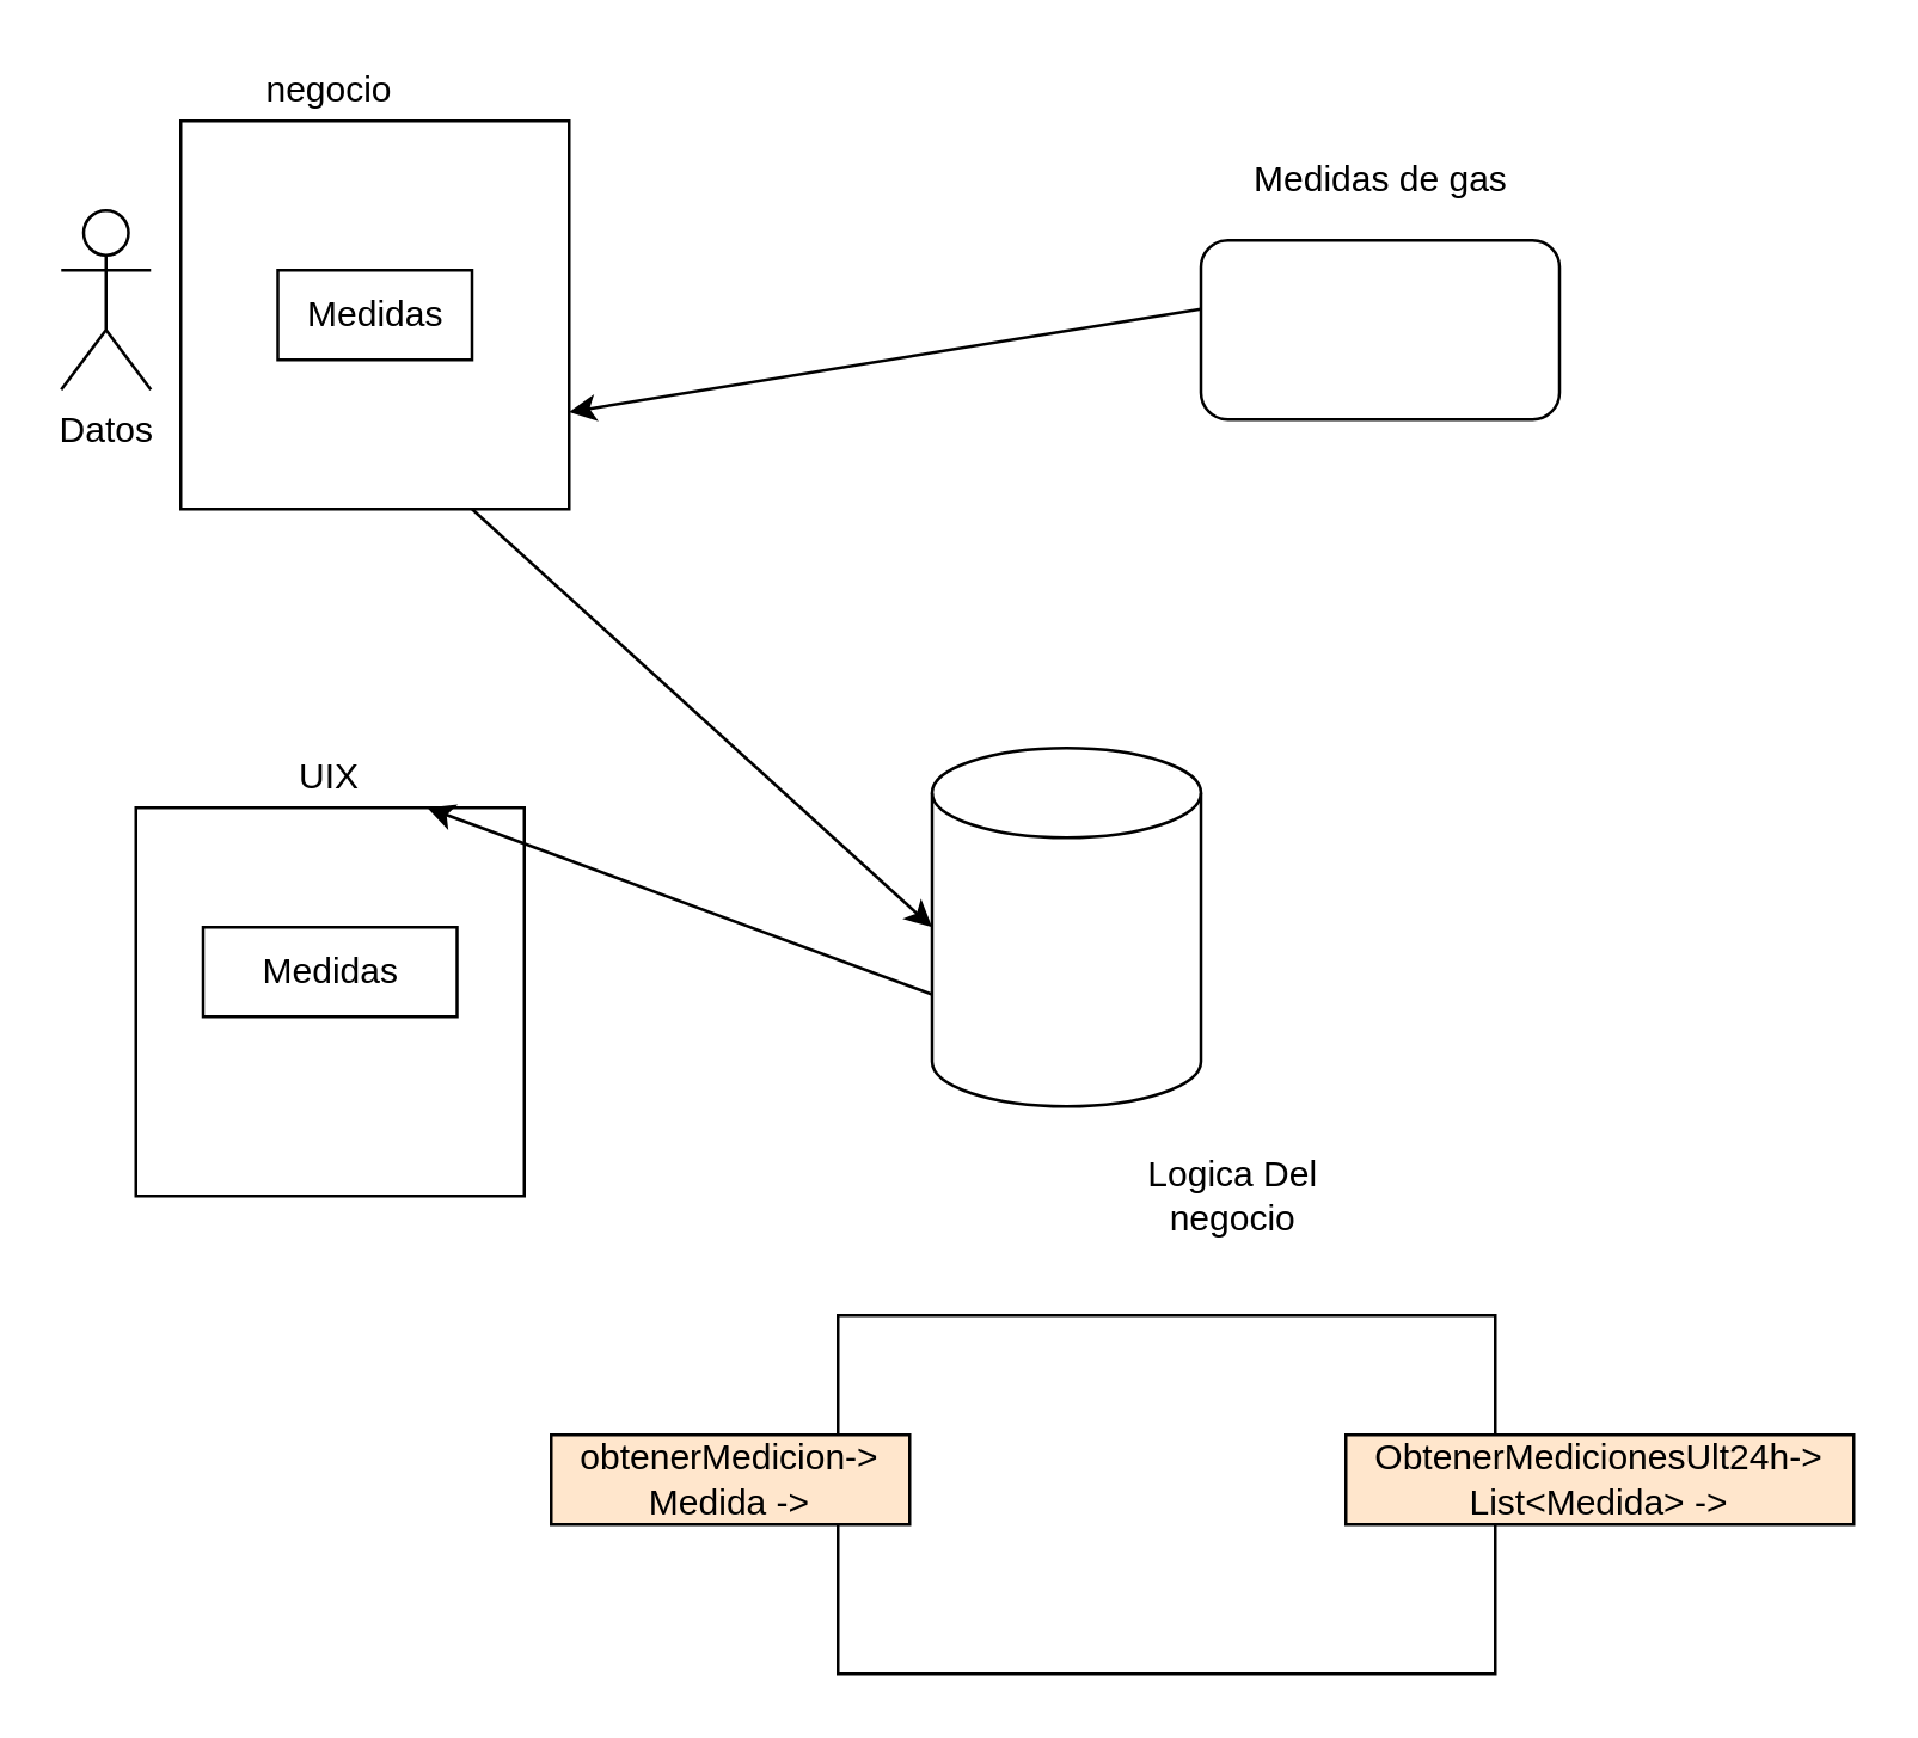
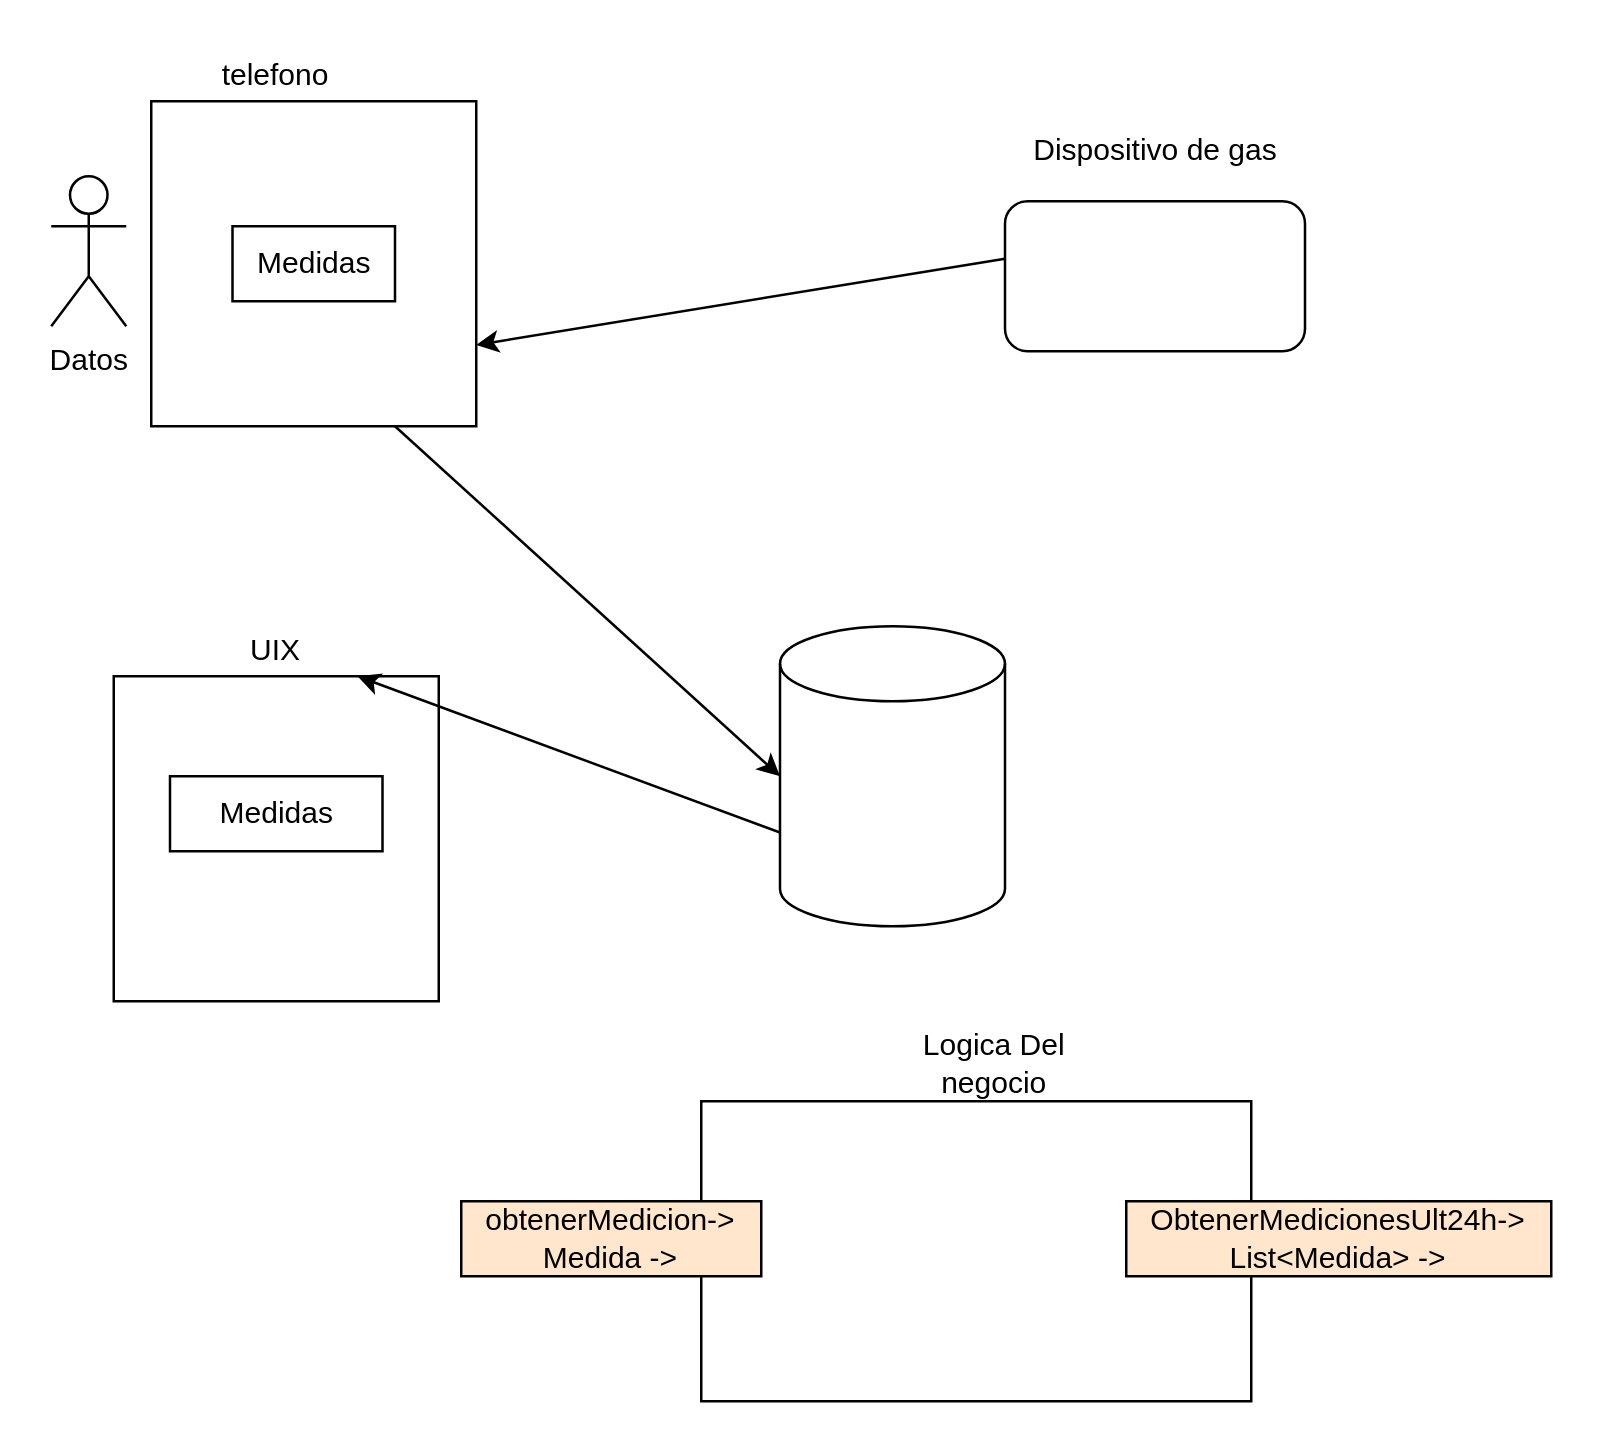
- <mxCell id="4" value="negocio" style="text;html=1;strokeColor=none;fillColor=none;align=center;verticalAlign=middle;whiteSpace=wrap;rounded=0;" parent="1" vertex="1"><mxGeometry x="90" y="20" width="40" height="20" as="geometry" /></mxCell>
+ <mxCell id="4" value="telefono" style="text;html=1;strokeColor=none;fillColor=none;align=center;verticalAlign=middle;whiteSpace=wrap;rounded=0;" parent="1" vertex="1"><mxGeometry x="90" y="20" width="40" height="20" as="geometry" /></mxCell>
- <mxCell id="9" value="Medidas de gas" style="text;html=1;strokeColor=none;fillColor=none;align=center;verticalAlign=middle;whiteSpace=wrap;rounded=0;" parent="1" vertex="1"><mxGeometry x="411.5" y="50" width="100" height="20" as="geometry" /></mxCell>
+ <mxCell id="9" value="Dispositivo de gas" style="text;html=1;strokeColor=none;fillColor=none;align=center;verticalAlign=middle;whiteSpace=wrap;rounded=0;" parent="1" vertex="1"><mxGeometry x="411.5" y="50" width="100" height="20" as="geometry" /></mxCell>
- <mxCell id="16" value="Logica Del negocio" style="text;html=1;strokeColor=none;fillColor=none;align=center;verticalAlign=middle;whiteSpace=wrap;rounded=0;" parent="1" vertex="1"><mxGeometry x="365" y="385" width="95" height="30" as="geometry" /></mxCell>
+ <mxCell id="16" value="Logica Del negocio" style="text;html=1;strokeColor=none;fillColor=none;align=center;verticalAlign=middle;whiteSpace=wrap;rounded=0;" parent="1" vertex="1"><mxGeometry x="350" y="410" width="95" height="30" as="geometry" /></mxCell>
